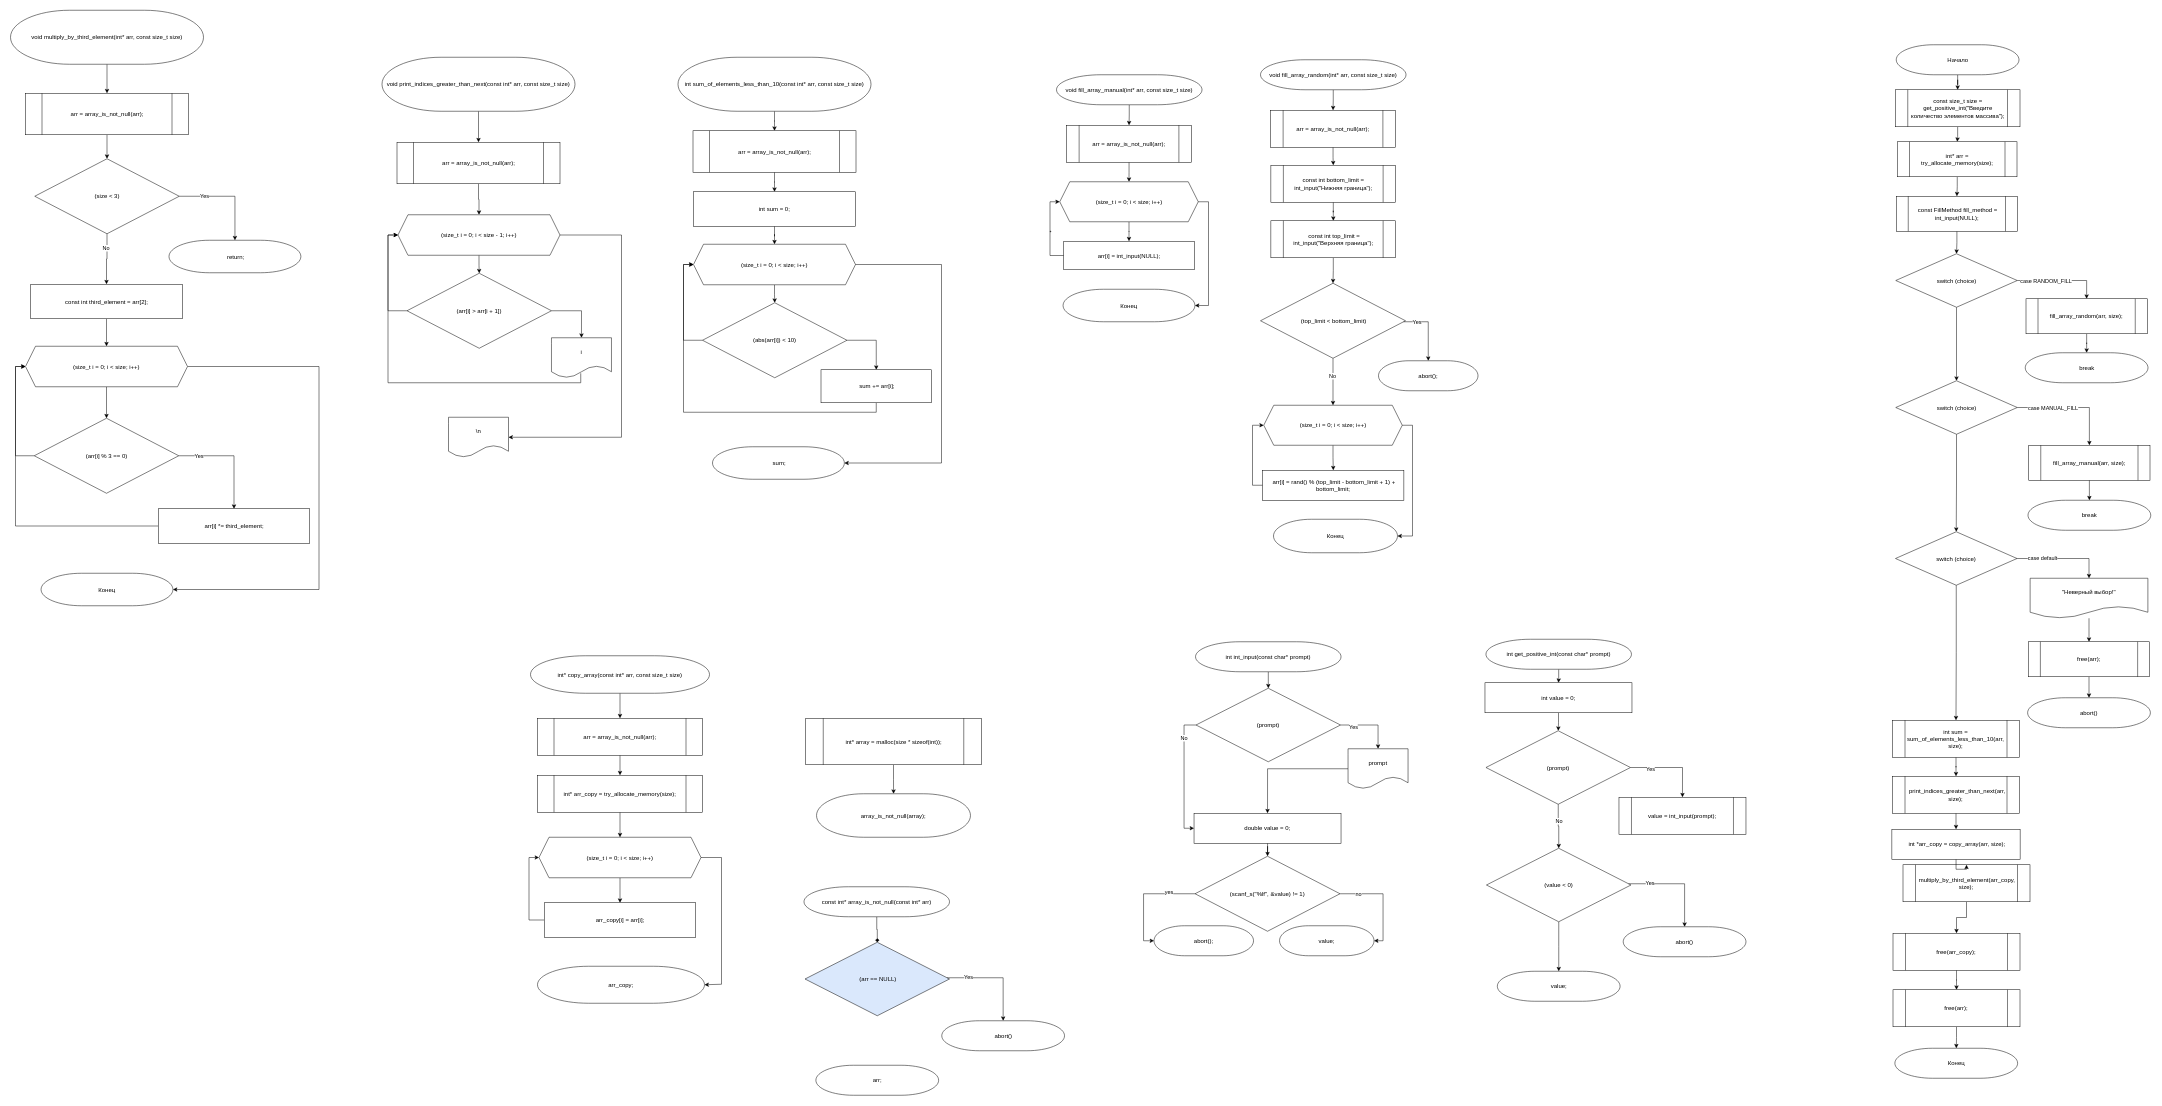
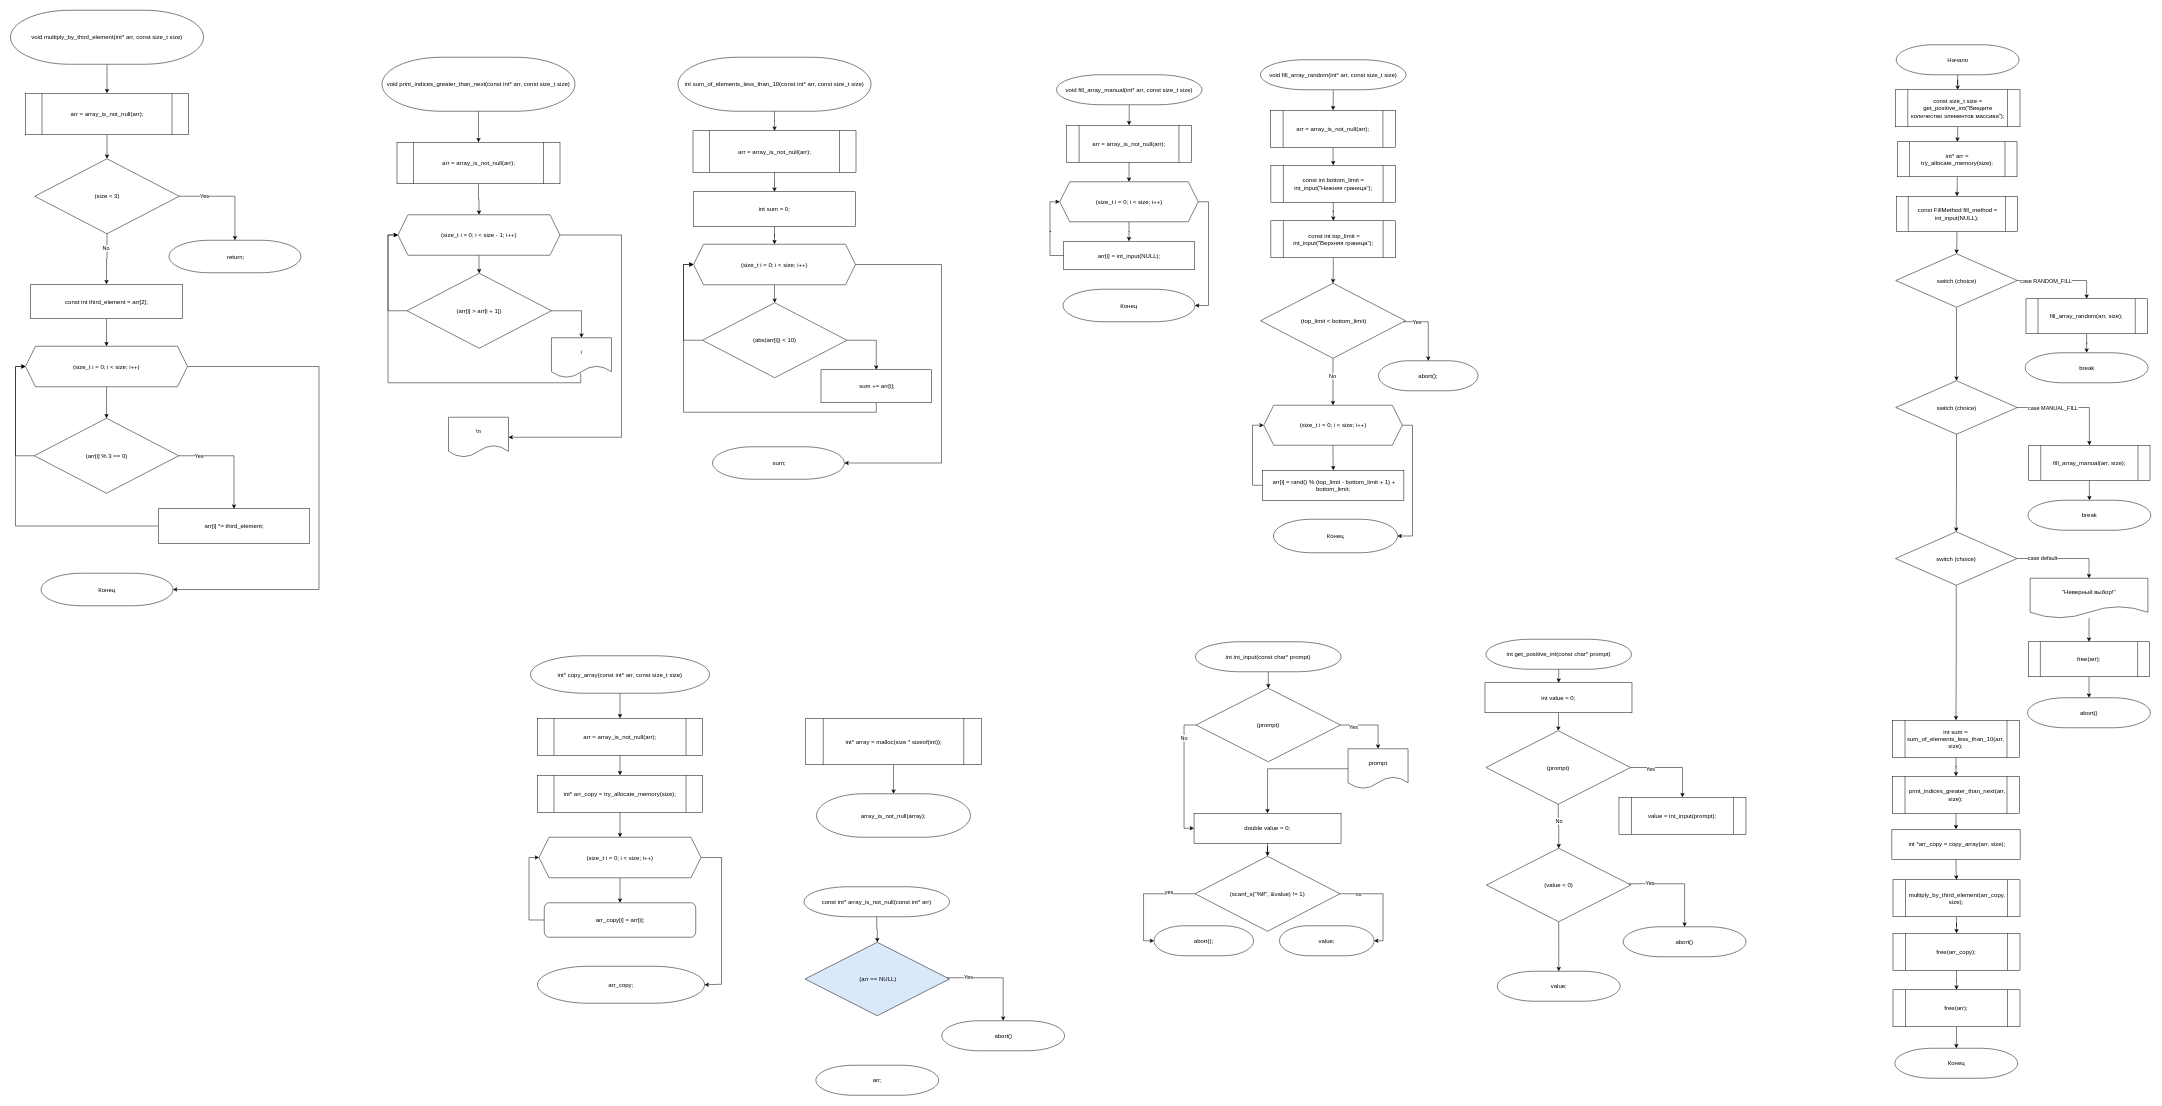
- <mxCell id="38" value="&amp;nbsp;multiply_by_third_element(arr_copy, size);" style="shape=process;whiteSpace=wrap;html=1;backgroundOutline=1;" parent="1" vertex="1"><mxGeometry x="3805" y="1729" width="254" height="74" as="geometry" /></mxCell>
+ <mxCell id="38" value="&amp;nbsp;multiply_by_third_element(arr_copy, size);" style="shape=process;whiteSpace=wrap;html=1;backgroundOutline=1;" parent="1" vertex="1"><mxGeometry x="3785" y="1759" width="254" height="74" as="geometry" /></mxCell>
- <mxCell id="155" value="arr_copy[i] = arr[i];" style="rounded=0;whiteSpace=wrap;html=1;" parent="1" vertex="1"><mxGeometry x="1087.5" y="1805" width="303" height="69" as="geometry" /></mxCell>
+ <mxCell id="155" value="arr_copy[i] = arr[i];" style="whiteSpace=wrap;html=1;rounded=1;" parent="1" vertex="1"><mxGeometry x="1087.5" y="1805" width="303" height="69" as="geometry" /></mxCell>
- <mxCell id="174" value="" style="edgeStyle=orthogonalEdgeStyle;rounded=0;orthogonalLoop=1;jettySize=auto;html=1;endArrow=diamond;" parent="1" source="175" target="176" edge="1"><mxGeometry relative="1" as="geometry" /></mxCell>
+ <mxCell id="174" value="" style="edgeStyle=orthogonalEdgeStyle;rounded=0;orthogonalLoop=1;jettySize=auto;html=1;" parent="1" source="175" target="176" edge="1"><mxGeometry relative="1" as="geometry" /></mxCell>
